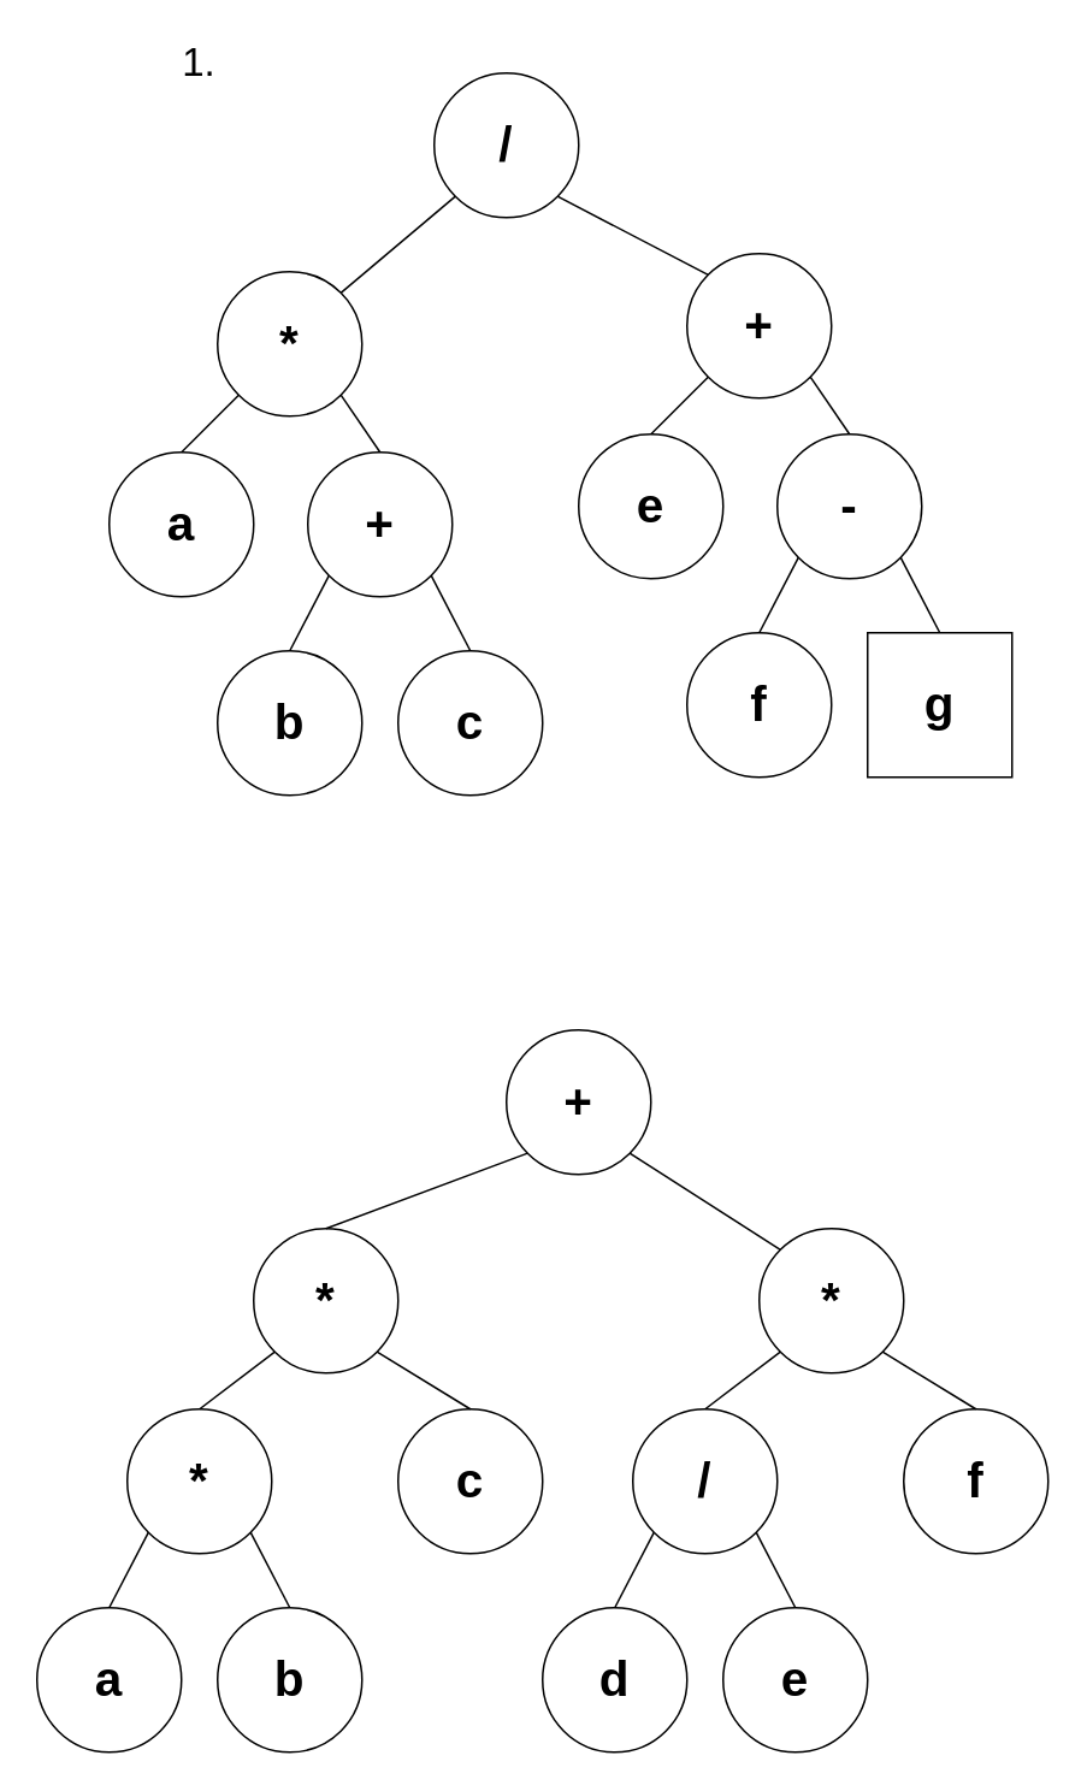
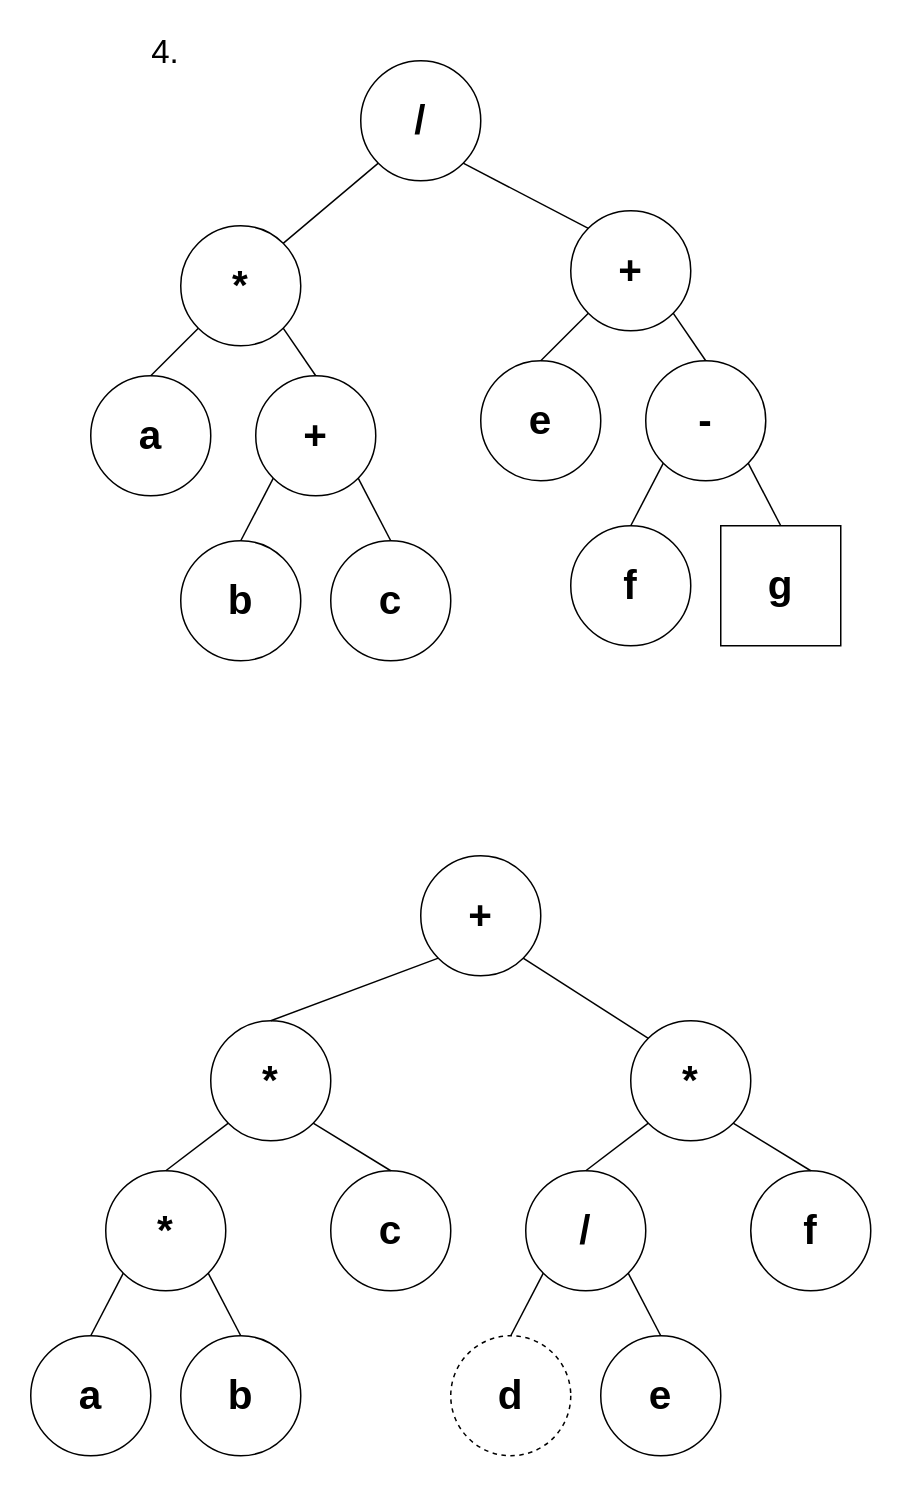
- <mxCell id="24" value="1." style="text;html=1;align=center;verticalAlign=middle;whiteSpace=wrap;rounded=0;fontSize=22;" vertex="1" parent="1"><mxGeometry x="80" y="20" width="60" height="30" as="geometry" /></mxCell>
+ <mxCell id="24" value="4." style="text;html=1;align=center;verticalAlign=middle;whiteSpace=wrap;rounded=0;fontSize=22;" vertex="1" parent="1"><mxGeometry x="80" y="20" width="60" height="30" as="geometry" /></mxCell>
- <mxCell id="35" value="d" style="ellipse;whiteSpace=wrap;html=1;aspect=fixed;fontSize=27;fontStyle=1" vertex="1" parent="1"><mxGeometry x="300" y="890" width="80" height="80" as="geometry" /></mxCell>
+ <mxCell id="35" value="d" style="ellipse;whiteSpace=wrap;html=1;aspect=fixed;fontSize=27;fontStyle=1;dashed=1;" vertex="1" parent="1"><mxGeometry x="300" y="890" width="80" height="80" as="geometry" /></mxCell>
